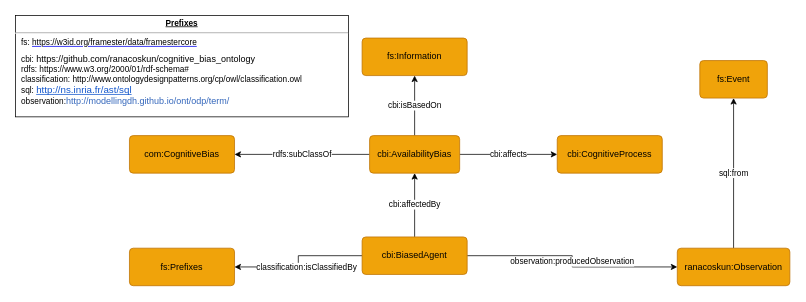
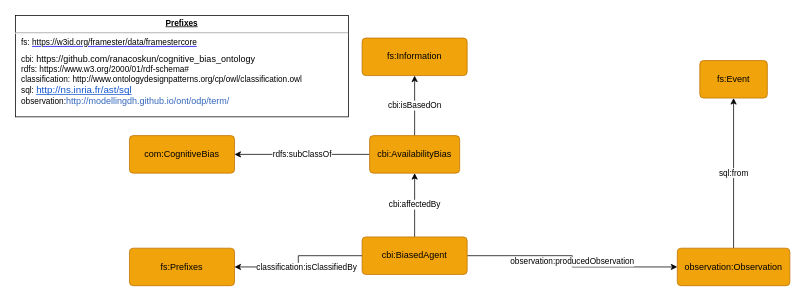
- <mxCell id="2" value="cbi:affects" style="edgeStyle=orthogonalEdgeStyle;rounded=0;orthogonalLoop=1;jettySize=auto;html=1;" parent="1" source="5" target="6" edge="1"><mxGeometry relative="1" as="geometry" /></mxCell>
- <mxCell id="6" value="cbi:CognitiveProcess" style="rounded=1;arcSize=10;whiteSpace=wrap;html=1;align=center;fillColor=#f0a30a;strokeColor=#BD7000;fontColor=#000000;" parent="1" vertex="1"><mxGeometry x="742" y="180" width="140" height="50" as="geometry" /></mxCell>
- <mxCell id="13" value="ranacoskun:Observation" style="rounded=1;arcSize=10;whiteSpace=wrap;html=1;align=center;fillColor=#f0a30a;strokeColor=#BD7000;fontColor=#000000;" parent="1" vertex="1"><mxGeometry x="902" y="330" width="150" height="50" as="geometry" /></mxCell>
+ <mxCell id="13" value="observation:Observation" style="rounded=1;arcSize=10;whiteSpace=wrap;html=1;align=center;fillColor=#f0a30a;strokeColor=#BD7000;fontColor=#000000;" parent="1" vertex="1"><mxGeometry x="902" y="330" width="150" height="50" as="geometry" /></mxCell>
